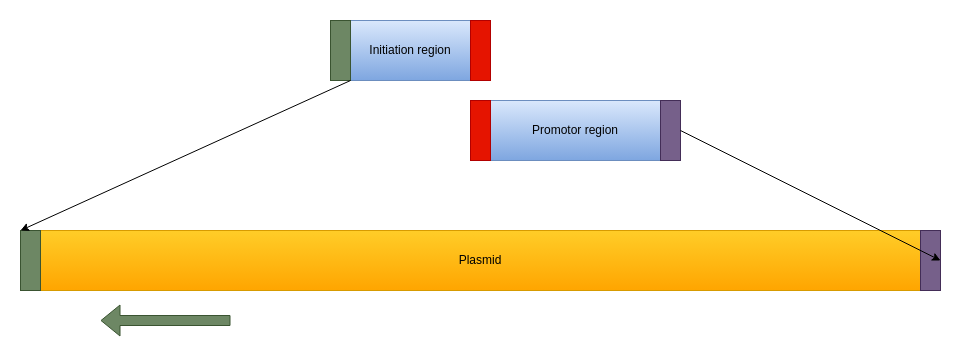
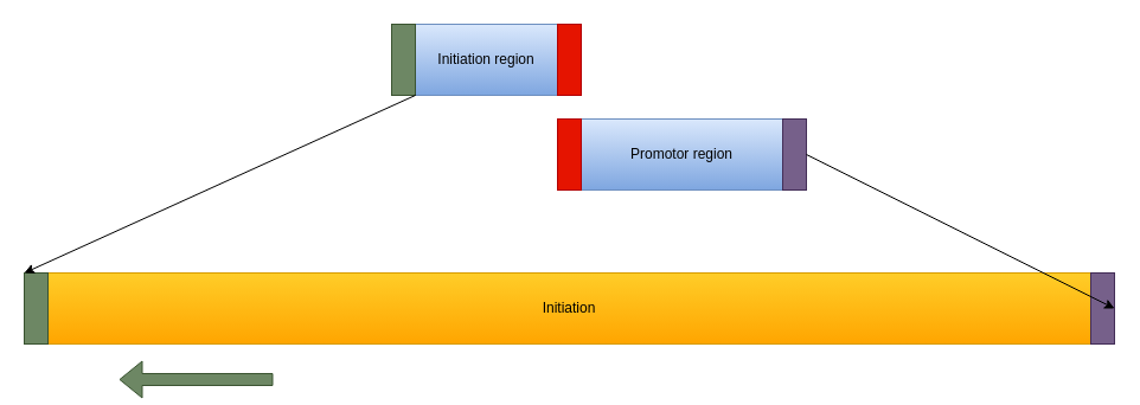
- <mxCell id="2" value="Plasmid" style="rounded=0;whiteSpace=wrap;html=1;gradientColor=#ffa500;fillColor=#ffcd28;strokeColor=#d79b00;" vertex="1" parent="1"><mxGeometry x="20" y="230" width="920" height="60" as="geometry" /></mxCell>
+ <mxCell id="2" value="Initiation" style="rounded=0;whiteSpace=wrap;html=1;gradientColor=#ffa500;fillColor=#ffcd28;strokeColor=#d79b00;" vertex="1" parent="1"><mxGeometry x="20" y="230" width="920" height="60" as="geometry" /></mxCell>
